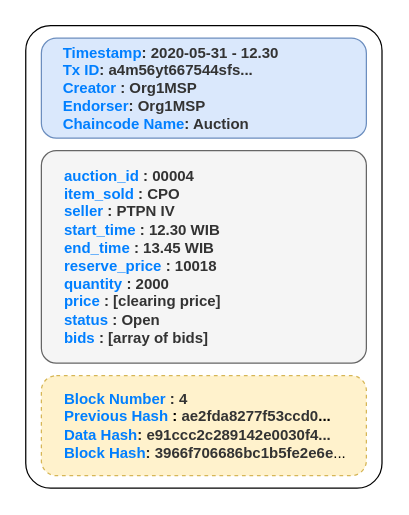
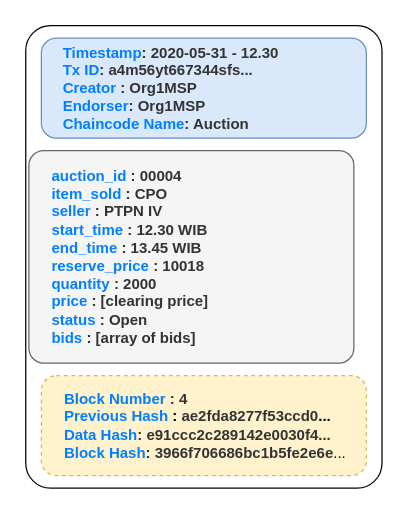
- <mxCell id="3" value="&lt;div style=&quot;border-color: var(--border-color);&quot;&gt;&lt;/div&gt;&lt;b style=&quot;border-color: var(--border-color);&quot;&gt;&lt;font style=&quot;border-color: var(--border-color);&quot; color=&quot;#007fff&quot;&gt;Timestamp&lt;/font&gt;&lt;font style=&quot;border-color: var(--border-color);&quot; color=&quot;#333333&quot;&gt;:&amp;nbsp;&lt;/font&gt;&lt;/b&gt;&lt;font color=&quot;#333333&quot;&gt;&lt;b&gt;2020-05-31 - 12.30&lt;/b&gt;&lt;/font&gt;&lt;div style=&quot;border-color: var(--border-color);&quot;&gt;&lt;b style=&quot;border-color: var(--border-color);&quot;&gt;&lt;font color=&quot;#007fff&quot;&gt;Tx ID&lt;/font&gt;&lt;font color=&quot;#333333&quot;&gt;: a4m56yt667544sfs...&lt;/font&gt;&lt;/b&gt;&lt;/div&gt;&lt;div style=&quot;border-color: var(--border-color); color: rgb(51, 51, 51);&quot;&gt;&lt;b style=&quot;border-color: var(--border-color);&quot;&gt;&lt;font style=&quot;border-color: var(--border-color);&quot; color=&quot;#007fff&quot;&gt;Creator&lt;/font&gt;&amp;nbsp;: Org1MSP&lt;/b&gt;&lt;/div&gt;&lt;div style=&quot;border-color: var(--border-color);&quot;&gt;&lt;b style=&quot;border-color: var(--border-color);&quot;&gt;&lt;font color=&quot;#007fff&quot;&gt;Endorser&lt;/font&gt;&lt;font color=&quot;#333333&quot;&gt;: Org1MSP&lt;/font&gt;&lt;/b&gt;&lt;/div&gt;&lt;div style=&quot;border-color: var(--border-color);&quot;&gt;&lt;b style=&quot;border-color: var(--border-color);&quot;&gt;&lt;b style=&quot;border-color: var(--border-color);&quot;&gt;&lt;font style=&quot;border-color: var(--border-color);&quot; color=&quot;#007fff&quot;&gt;Chaincode Name&lt;/font&gt;&lt;font style=&quot;border-color: var(--border-color);&quot; color=&quot;#333333&quot;&gt;: Auction&lt;/font&gt;&lt;/b&gt;&lt;font color=&quot;#333333&quot;&gt;&lt;br&gt;&lt;/font&gt;&lt;/b&gt;&lt;/div&gt;" style="rounded=1;whiteSpace=wrap;html=1;fillColor=#dae8fc;strokeColor=#6c8ebf;align=left;spacingLeft=15;" vertex="1" parent="1"><mxGeometry x="32.5" y="30" width="260" height="80" as="geometry" /></mxCell>
+ <mxCell id="3" value="&lt;div style=&quot;border-color: var(--border-color);&quot;&gt;&lt;/div&gt;&lt;b style=&quot;border-color: var(--border-color);&quot;&gt;&lt;font style=&quot;border-color: var(--border-color);&quot; color=&quot;#007fff&quot;&gt;Timestamp&lt;/font&gt;&lt;font style=&quot;border-color: var(--border-color);&quot; color=&quot;#333333&quot;&gt;:&amp;nbsp;&lt;/font&gt;&lt;/b&gt;&lt;font color=&quot;#333333&quot;&gt;&lt;b&gt;2020-05-31 - 12.30&lt;/b&gt;&lt;/font&gt;&lt;div style=&quot;border-color: var(--border-color);&quot;&gt;&lt;b style=&quot;border-color: var(--border-color);&quot;&gt;&lt;font color=&quot;#007fff&quot;&gt;Tx ID&lt;/font&gt;&lt;font color=&quot;#333333&quot;&gt;: a4m56yt667344sfs...&lt;/font&gt;&lt;/b&gt;&lt;/div&gt;&lt;div style=&quot;border-color: var(--border-color); color: rgb(51, 51, 51);&quot;&gt;&lt;b style=&quot;border-color: var(--border-color);&quot;&gt;&lt;font style=&quot;border-color: var(--border-color);&quot; color=&quot;#007fff&quot;&gt;Creator&lt;/font&gt;&amp;nbsp;: Org1MSP&lt;/b&gt;&lt;/div&gt;&lt;div style=&quot;border-color: var(--border-color);&quot;&gt;&lt;b style=&quot;border-color: var(--border-color);&quot;&gt;&lt;font color=&quot;#007fff&quot;&gt;Endorser&lt;/font&gt;&lt;font color=&quot;#333333&quot;&gt;: Org1MSP&lt;/font&gt;&lt;/b&gt;&lt;/div&gt;&lt;div style=&quot;border-color: var(--border-color);&quot;&gt;&lt;b style=&quot;border-color: var(--border-color);&quot;&gt;&lt;b style=&quot;border-color: var(--border-color);&quot;&gt;&lt;font style=&quot;border-color: var(--border-color);&quot; color=&quot;#007fff&quot;&gt;Chaincode Name&lt;/font&gt;&lt;font style=&quot;border-color: var(--border-color);&quot; color=&quot;#333333&quot;&gt;: Auction&lt;/font&gt;&lt;/b&gt;&lt;font color=&quot;#333333&quot;&gt;&lt;br&gt;&lt;/font&gt;&lt;/b&gt;&lt;/div&gt;" style="rounded=1;whiteSpace=wrap;html=1;fillColor=#dae8fc;strokeColor=#6c8ebf;align=left;spacingLeft=15;" vertex="1" parent="1"><mxGeometry x="32.5" y="30" width="260" height="80" as="geometry" /></mxCell>
- <mxCell id="4" value="&lt;div&gt;&lt;b&gt;&lt;font color=&quot;#007fff&quot;&gt;auction_id&lt;/font&gt; : 00004&lt;/b&gt;&lt;/div&gt;&lt;div&gt;&lt;b&gt;&lt;font color=&quot;#007fff&quot;&gt;item_sold&lt;/font&gt; : CPO&lt;/b&gt;&lt;/div&gt;&lt;div&gt;&lt;b&gt;&lt;font color=&quot;#007fff&quot;&gt;seller&lt;/font&gt; : PTPN IV&lt;/b&gt;&lt;/div&gt;&lt;div&gt;&lt;b&gt;&lt;font color=&quot;#007fff&quot;&gt;start_time&lt;/font&gt; : 12.30 WIB&lt;/b&gt;&lt;/div&gt;&lt;div&gt;&lt;b&gt;&lt;font color=&quot;#007fff&quot;&gt;end_time&lt;/font&gt; : 13.45 WIB&lt;/b&gt;&lt;/div&gt;&lt;div&gt;&lt;b&gt;&lt;font color=&quot;#007fff&quot;&gt;reserve_price&lt;/font&gt; : 10018&lt;/b&gt;&lt;/div&gt;&lt;div&gt;&lt;b&gt;&lt;font color=&quot;#007fff&quot;&gt;quantity &lt;/font&gt;: 2000&lt;/b&gt;&lt;/div&gt;&lt;div&gt;&lt;b&gt;&lt;font color=&quot;#007fff&quot;&gt;price &lt;/font&gt;: [clearing price]&lt;/b&gt;&lt;/div&gt;&lt;div&gt;&lt;b&gt;&lt;font color=&quot;#007fff&quot;&gt;status &lt;/font&gt;: Open&lt;/b&gt;&lt;/div&gt;&lt;div&gt;&lt;b&gt;&lt;font color=&quot;#007fff&quot;&gt;bids &lt;/font&gt;: [array of bids]&lt;/b&gt;&lt;/div&gt;" style="rounded=1;whiteSpace=wrap;html=1;align=left;spacingLeft=16;arcSize=7;verticalAlign=middle;fillColor=#f5f5f5;fontColor=#333333;strokeColor=#666666;" vertex="1" parent="1"><mxGeometry x="32.5" y="120" width="260" height="170" as="geometry" /></mxCell>
+ <mxCell id="4" value="&lt;div&gt;&lt;b&gt;&lt;font color=&quot;#007fff&quot;&gt;auction_id&lt;/font&gt; : 00004&lt;/b&gt;&lt;/div&gt;&lt;div&gt;&lt;b&gt;&lt;font color=&quot;#007fff&quot;&gt;item_sold&lt;/font&gt; : CPO&lt;/b&gt;&lt;/div&gt;&lt;div&gt;&lt;b&gt;&lt;font color=&quot;#007fff&quot;&gt;seller&lt;/font&gt; : PTPN IV&lt;/b&gt;&lt;/div&gt;&lt;div&gt;&lt;b&gt;&lt;font color=&quot;#007fff&quot;&gt;start_time&lt;/font&gt; : 12.30 WIB&lt;/b&gt;&lt;/div&gt;&lt;div&gt;&lt;b&gt;&lt;font color=&quot;#007fff&quot;&gt;end_time&lt;/font&gt; : 13.45 WIB&lt;/b&gt;&lt;/div&gt;&lt;div&gt;&lt;b&gt;&lt;font color=&quot;#007fff&quot;&gt;reserve_price&lt;/font&gt; : 10018&lt;/b&gt;&lt;/div&gt;&lt;div&gt;&lt;b&gt;&lt;font color=&quot;#007fff&quot;&gt;quantity &lt;/font&gt;: 2000&lt;/b&gt;&lt;/div&gt;&lt;div&gt;&lt;b&gt;&lt;font color=&quot;#007fff&quot;&gt;price &lt;/font&gt;: [clearing price]&lt;/b&gt;&lt;/div&gt;&lt;div&gt;&lt;b&gt;&lt;font color=&quot;#007fff&quot;&gt;status &lt;/font&gt;: Open&lt;/b&gt;&lt;/div&gt;&lt;div&gt;&lt;b&gt;&lt;font color=&quot;#007fff&quot;&gt;bids &lt;/font&gt;: [array of bids]&lt;/b&gt;&lt;/div&gt;" style="rounded=1;whiteSpace=wrap;html=1;align=left;spacingLeft=16;arcSize=7;verticalAlign=middle;fillColor=#f5f5f5;fontColor=#333333;strokeColor=#666666;" vertex="1" parent="1"><mxGeometry x="22.5" y="120" width="260" height="170" as="geometry" /></mxCell>
